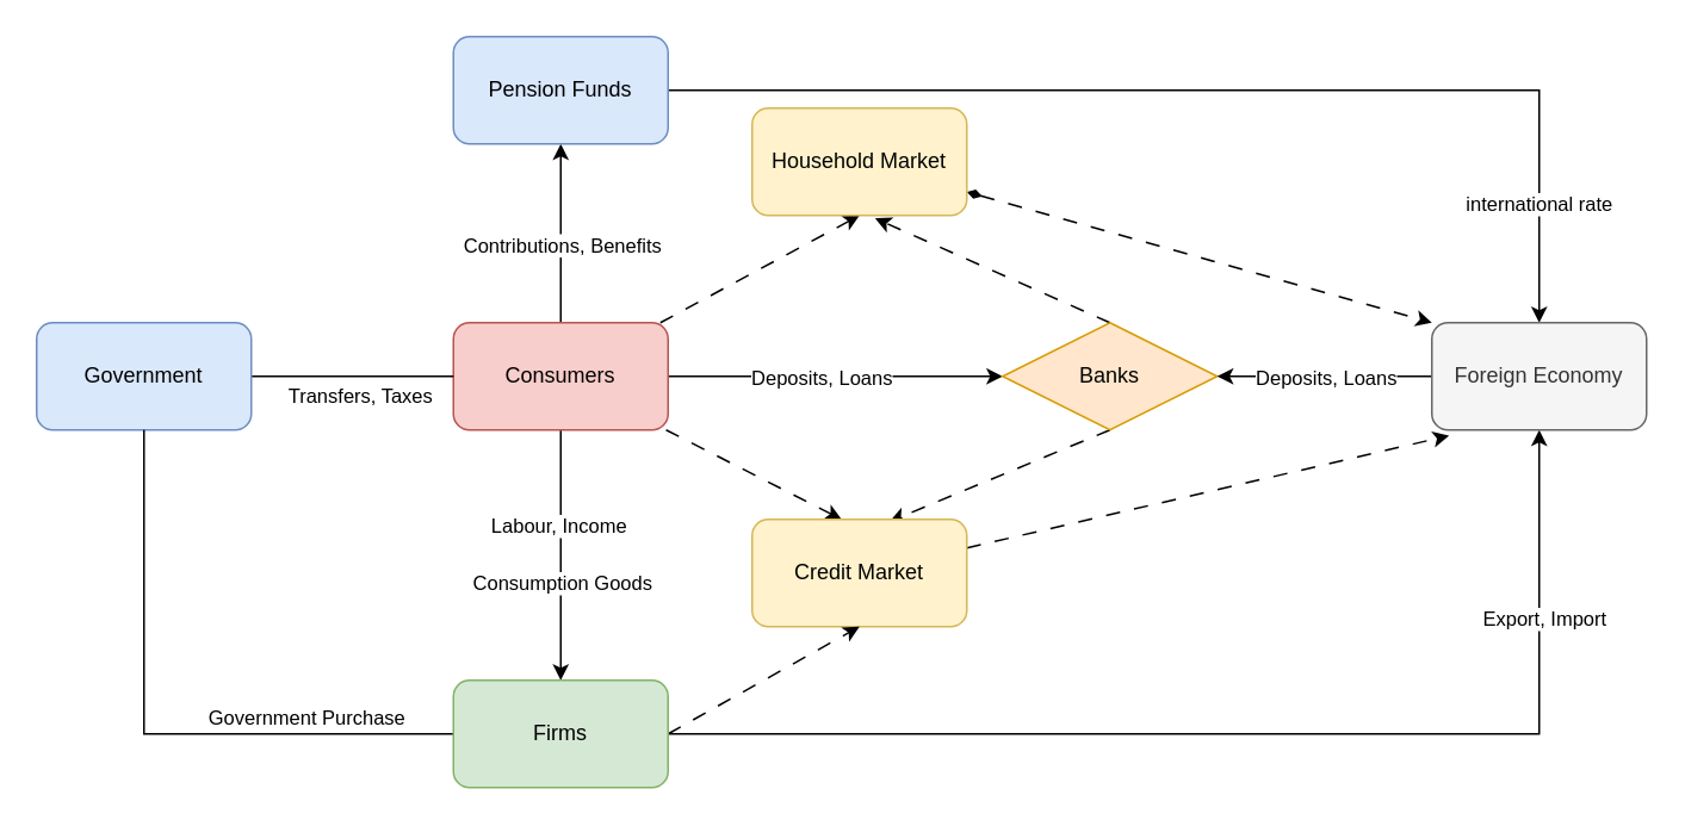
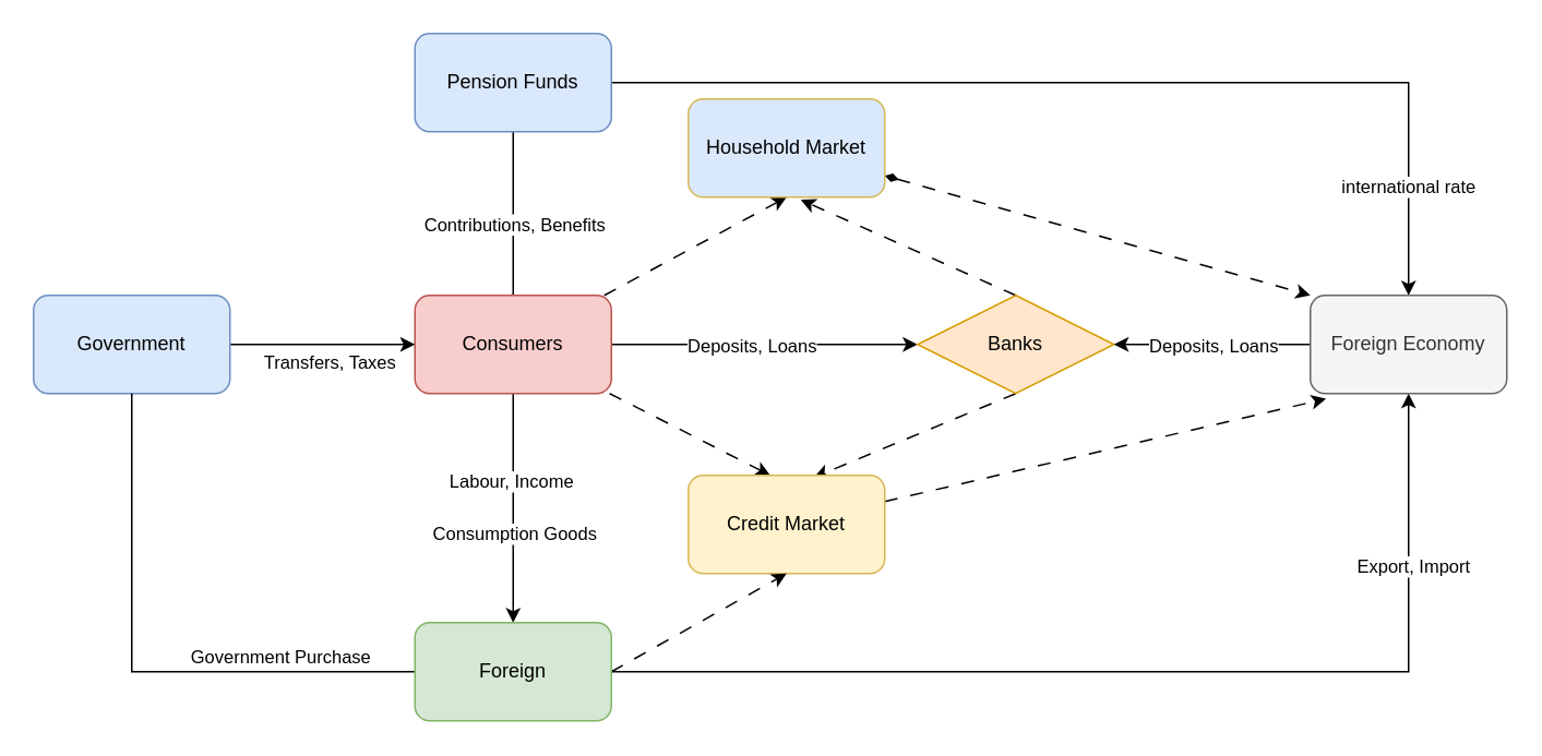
- <mxCell id="4" style="edgeStyle=orthogonalEdgeStyle;rounded=0;orthogonalLoop=1;jettySize=auto;html=1;" edge="1" parent="1" source="11" target="22"><mxGeometry relative="1" as="geometry" /></mxCell>
+ <mxCell id="4" style="edgeStyle=orthogonalEdgeStyle;rounded=0;orthogonalLoop=1;jettySize=auto;html=1;endArrow=none;" edge="1" parent="1" source="11" target="22"><mxGeometry relative="1" as="geometry" /></mxCell>
- <mxCell id="16" value="Household Market" style="rounded=1;whiteSpace=wrap;html=1;fillColor=#fff2cc;strokeColor=#d6b656;" vertex="1" parent="1"><mxGeometry x="420" y="60" width="120" height="60" as="geometry" /></mxCell>
+ <mxCell id="16" value="Household Market" style="rounded=1;whiteSpace=wrap;html=1;fillColor=#dae8fc;strokeColor=#d6b656;" vertex="1" parent="1"><mxGeometry x="420" y="60" width="120" height="60" as="geometry" /></mxCell>
- <mxCell id="17" style="edgeStyle=orthogonalEdgeStyle;rounded=0;orthogonalLoop=1;jettySize=auto;html=1;entryX=0;entryY=0.5;entryDx=0;entryDy=0;endArrow=none;" edge="1" parent="1" source="19" target="11"><mxGeometry relative="1" as="geometry" /></mxCell>
+ <mxCell id="17" style="edgeStyle=orthogonalEdgeStyle;rounded=0;orthogonalLoop=1;jettySize=auto;html=1;entryX=0;entryY=0.5;entryDx=0;entryDy=0;" edge="1" parent="1" source="19" target="11"><mxGeometry relative="1" as="geometry" /></mxCell>
- <mxCell id="30" value="Firms" style="rounded=1;whiteSpace=wrap;html=1;fillColor=#d5e8d4;strokeColor=#82b366;" vertex="1" parent="1"><mxGeometry x="253" y="380" width="120" height="60" as="geometry" /></mxCell>
+ <mxCell id="30" value="Foreign" style="rounded=1;whiteSpace=wrap;html=1;fillColor=#d5e8d4;strokeColor=#82b366;" vertex="1" parent="1"><mxGeometry x="253" y="380" width="120" height="60" as="geometry" /></mxCell>
